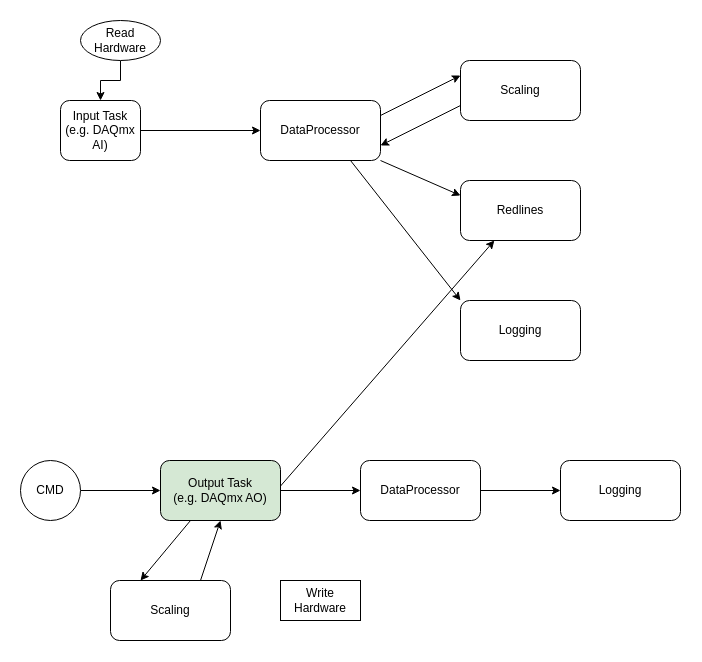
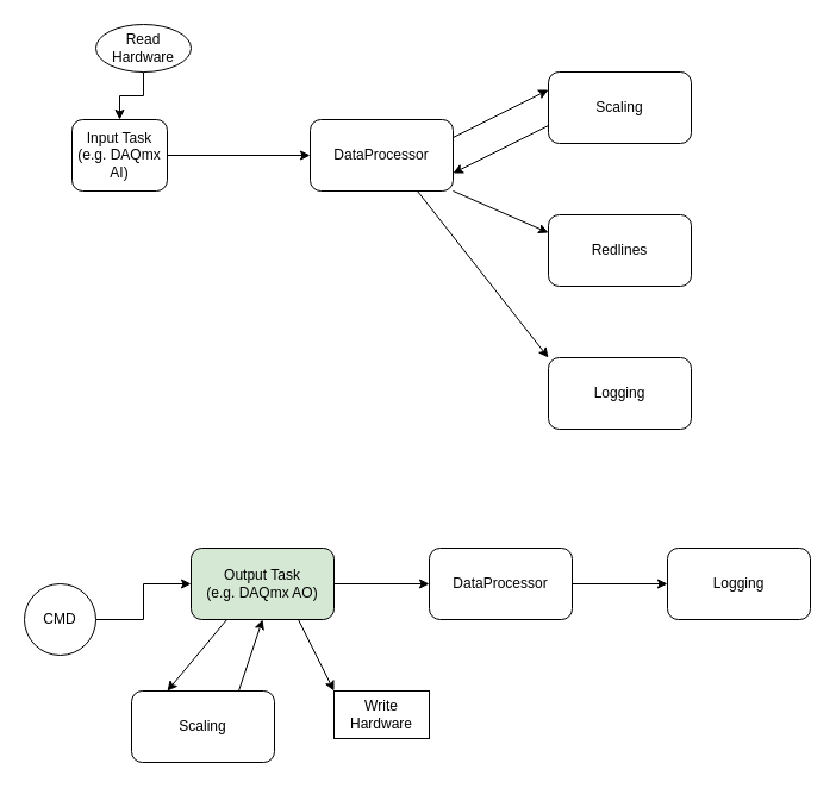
- <mxCell id="14" style="rounded=0;orthogonalLoop=1;jettySize=auto;html=1;exitX=0.75;exitY=1;exitDx=0;exitDy=0;" parent="1" source="15" target="10" edge="1"><mxGeometry relative="1" as="geometry" /></mxCell>
+ <mxCell id="14" style="rounded=0;orthogonalLoop=1;jettySize=auto;html=1;exitX=0.75;exitY=1;exitDx=0;exitDy=0;entryX=0;entryY=0;entryDx=0;entryDy=0;" parent="1" source="15" target="23" edge="1"><mxGeometry relative="1" as="geometry" /></mxCell>
- <mxCell id="17" value="CMD" style="ellipse;whiteSpace=wrap;html=1;aspect=fixed;" parent="1" vertex="1"><mxGeometry x="20" y="460" width="60" height="60" as="geometry" /></mxCell>
+ <mxCell id="17" value="CMD" style="ellipse;whiteSpace=wrap;html=1;aspect=fixed;" parent="1" vertex="1"><mxGeometry x="20" y="490" width="60" height="60" as="geometry" /></mxCell>
